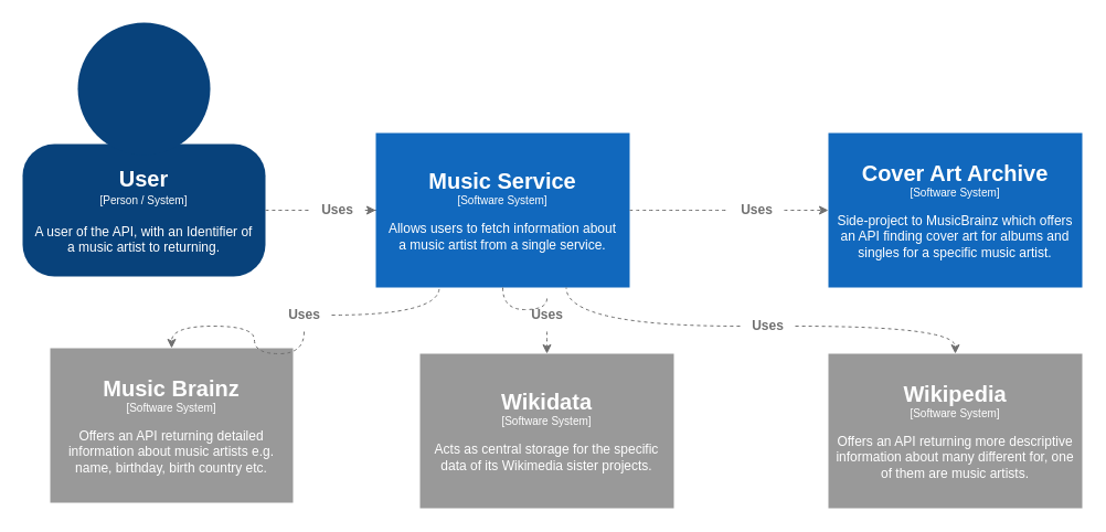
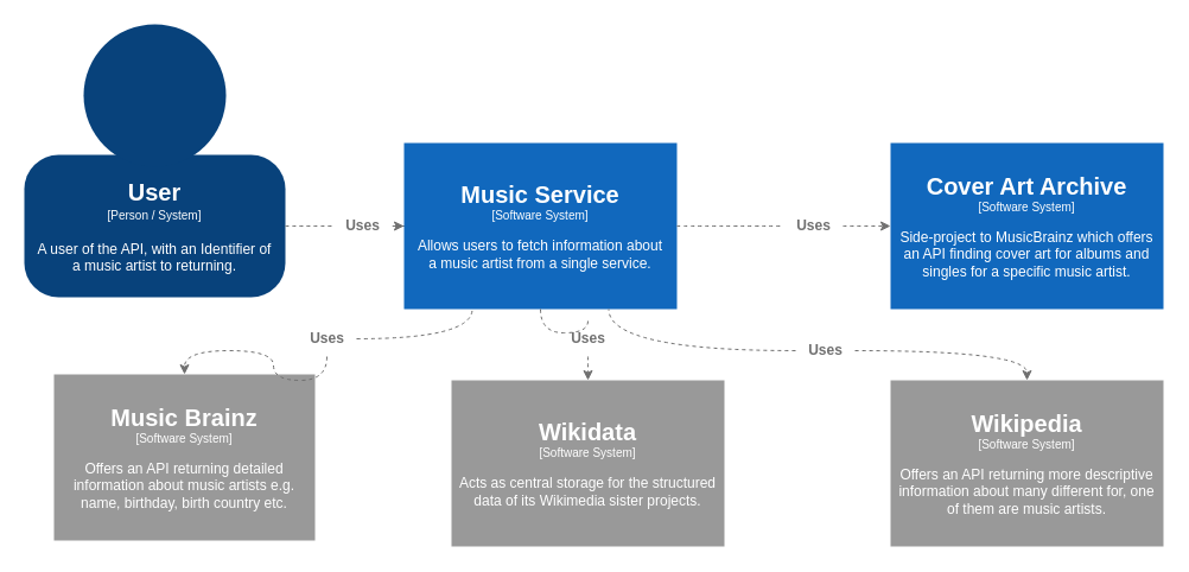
- <mxCell id="11" value="&lt;font style=&quot;font-size: 20px;&quot;&gt;&lt;b&gt;Wikidata&lt;/b&gt;&lt;/font&gt;&lt;br&gt;[Software System]&lt;br&gt;&lt;br&gt;&lt;font style=&quot;&quot;&gt;&lt;span style=&quot;font-size: 12px;&quot;&gt;Acts as central storage for the specific data of its Wikimedia sister projects.&lt;/span&gt;&lt;/font&gt;" style="rounded=0;whiteSpace=wrap;html=1;fontSize=10;fontColor=#FFFFFF;fillColor=#999999;strokeColor=none;" parent="1" vertex="1"><mxGeometry x="380" y="320" width="230" height="140" as="geometry" /></mxCell>
+ <mxCell id="11" value="&lt;font style=&quot;font-size: 20px;&quot;&gt;&lt;b&gt;Wikidata&lt;/b&gt;&lt;/font&gt;&lt;br&gt;[Software System]&lt;br&gt;&lt;br&gt;&lt;font style=&quot;&quot;&gt;&lt;span style=&quot;font-size: 12px;&quot;&gt;Acts as central storage for the structured data of its Wikimedia sister projects.&lt;/span&gt;&lt;/font&gt;" style="rounded=0;whiteSpace=wrap;html=1;fontSize=10;fontColor=#FFFFFF;fillColor=#999999;strokeColor=none;" parent="1" vertex="1"><mxGeometry x="380" y="320" width="230" height="140" as="geometry" /></mxCell>
